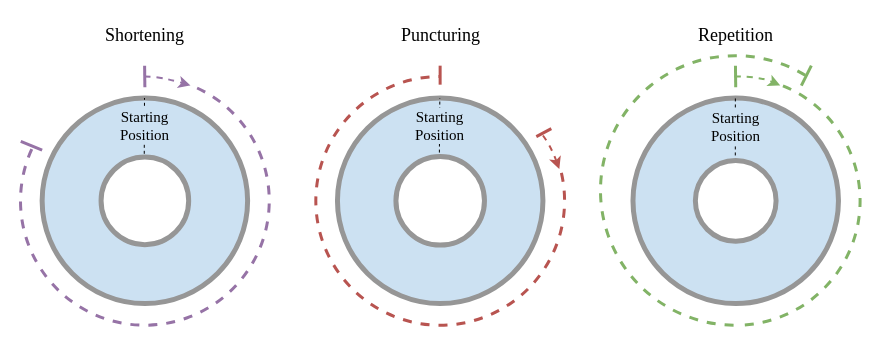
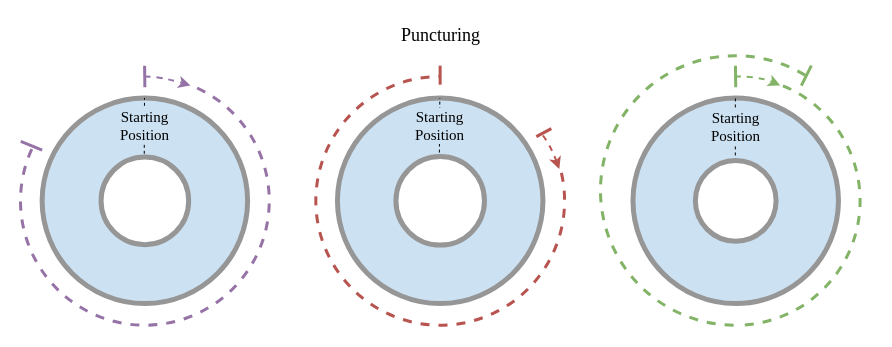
- <mxCell id="9" value="&lt;div style=&quot;font-size: 18px;&quot;&gt;Shortening&lt;/div&gt;" style="text;html=1;align=center;verticalAlign=middle;resizable=0;points=[];autosize=1;fontColor=#000000;fontSize=18;fontFamily=Utopia;" vertex="1" parent="1"><mxGeometry x="84.37" y="20.17" width="120" height="30" as="geometry" /></mxCell>
- <mxCell id="22" value="Repetition" style="text;html=1;align=center;verticalAlign=middle;resizable=0;points=[];autosize=1;fontColor=#000000;fontSize=18;fontFamily=Utopia;" vertex="1" parent="1"><mxGeometry x="679.78" y="20.17" width="110" height="30" as="geometry" /></mxCell>
